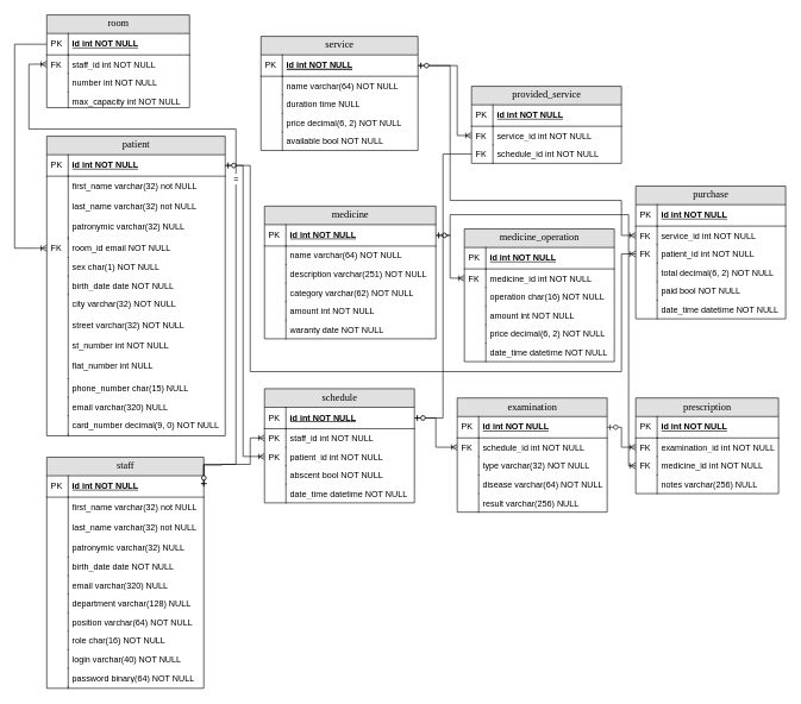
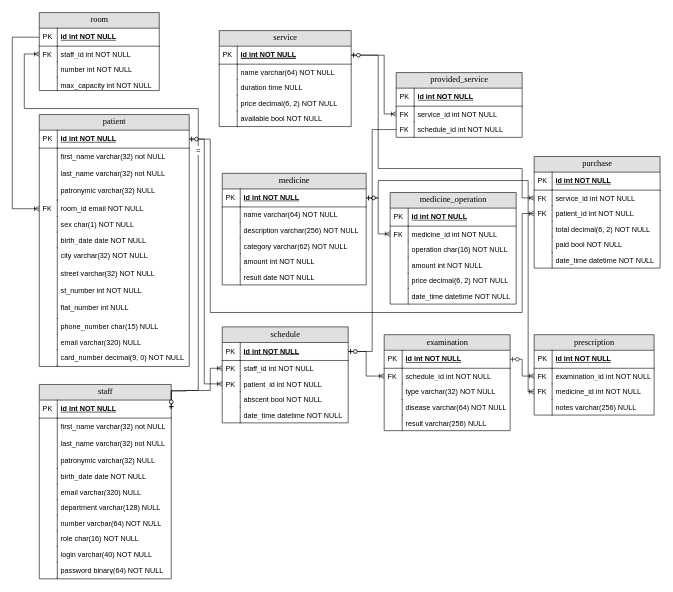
- <mxCell id="62" value="description varchar(251) NOT NULL" style="shape=partialRectangle;top=0;left=0;right=0;bottom=0;html=1;align=left;verticalAlign=top;fillColor=none;spacingLeft=34;spacingRight=4;whiteSpace=wrap;overflow=hidden;rotatable=0;points=[[0,0.5],[1,0.5]];portConstraint=eastwest;dropTarget=0;" parent="57" vertex="1"><mxGeometry y="82" width="240" height="26" as="geometry" /></mxCell>
+ <mxCell id="62" value="description varchar(256) NOT NULL" style="shape=partialRectangle;top=0;left=0;right=0;bottom=0;html=1;align=left;verticalAlign=top;fillColor=none;spacingLeft=34;spacingRight=4;whiteSpace=wrap;overflow=hidden;rotatable=0;points=[[0,0.5],[1,0.5]];portConstraint=eastwest;dropTarget=0;" parent="57" vertex="1"><mxGeometry y="82" width="240" height="26" as="geometry" /></mxCell>
- <mxCell id="68" value="waranty date NOT NULL" style="shape=partialRectangle;top=0;left=0;right=0;bottom=0;html=1;align=left;verticalAlign=top;fillColor=none;spacingLeft=34;spacingRight=4;whiteSpace=wrap;overflow=hidden;rotatable=0;points=[[0,0.5],[1,0.5]];portConstraint=eastwest;dropTarget=0;" parent="57" vertex="1"><mxGeometry y="160" width="240" height="26" as="geometry" /></mxCell>
+ <mxCell id="68" value="result date NOT NULL" style="shape=partialRectangle;top=0;left=0;right=0;bottom=0;html=1;align=left;verticalAlign=top;fillColor=none;spacingLeft=34;spacingRight=4;whiteSpace=wrap;overflow=hidden;rotatable=0;points=[[0,0.5],[1,0.5]];portConstraint=eastwest;dropTarget=0;" parent="57" vertex="1"><mxGeometry y="160" width="240" height="26" as="geometry" /></mxCell>
- <mxCell id="36" value="position varchar(64) NOT NULL" style="shape=partialRectangle;top=0;left=0;right=0;bottom=0;html=1;align=left;verticalAlign=top;fillColor=none;spacingLeft=34;spacingRight=4;whiteSpace=wrap;overflow=hidden;rotatable=0;points=[[0,0.5],[1,0.5]];portConstraint=eastwest;dropTarget=0;" parent="25" vertex="1"><mxGeometry y="218" width="220" height="26" as="geometry" /></mxCell>
+ <mxCell id="36" value="number varchar(64) NOT NULL" style="shape=partialRectangle;top=0;left=0;right=0;bottom=0;html=1;align=left;verticalAlign=top;fillColor=none;spacingLeft=34;spacingRight=4;whiteSpace=wrap;overflow=hidden;rotatable=0;points=[[0,0.5],[1,0.5]];portConstraint=eastwest;dropTarget=0;" parent="25" vertex="1"><mxGeometry y="218" width="220" height="26" as="geometry" /></mxCell>
